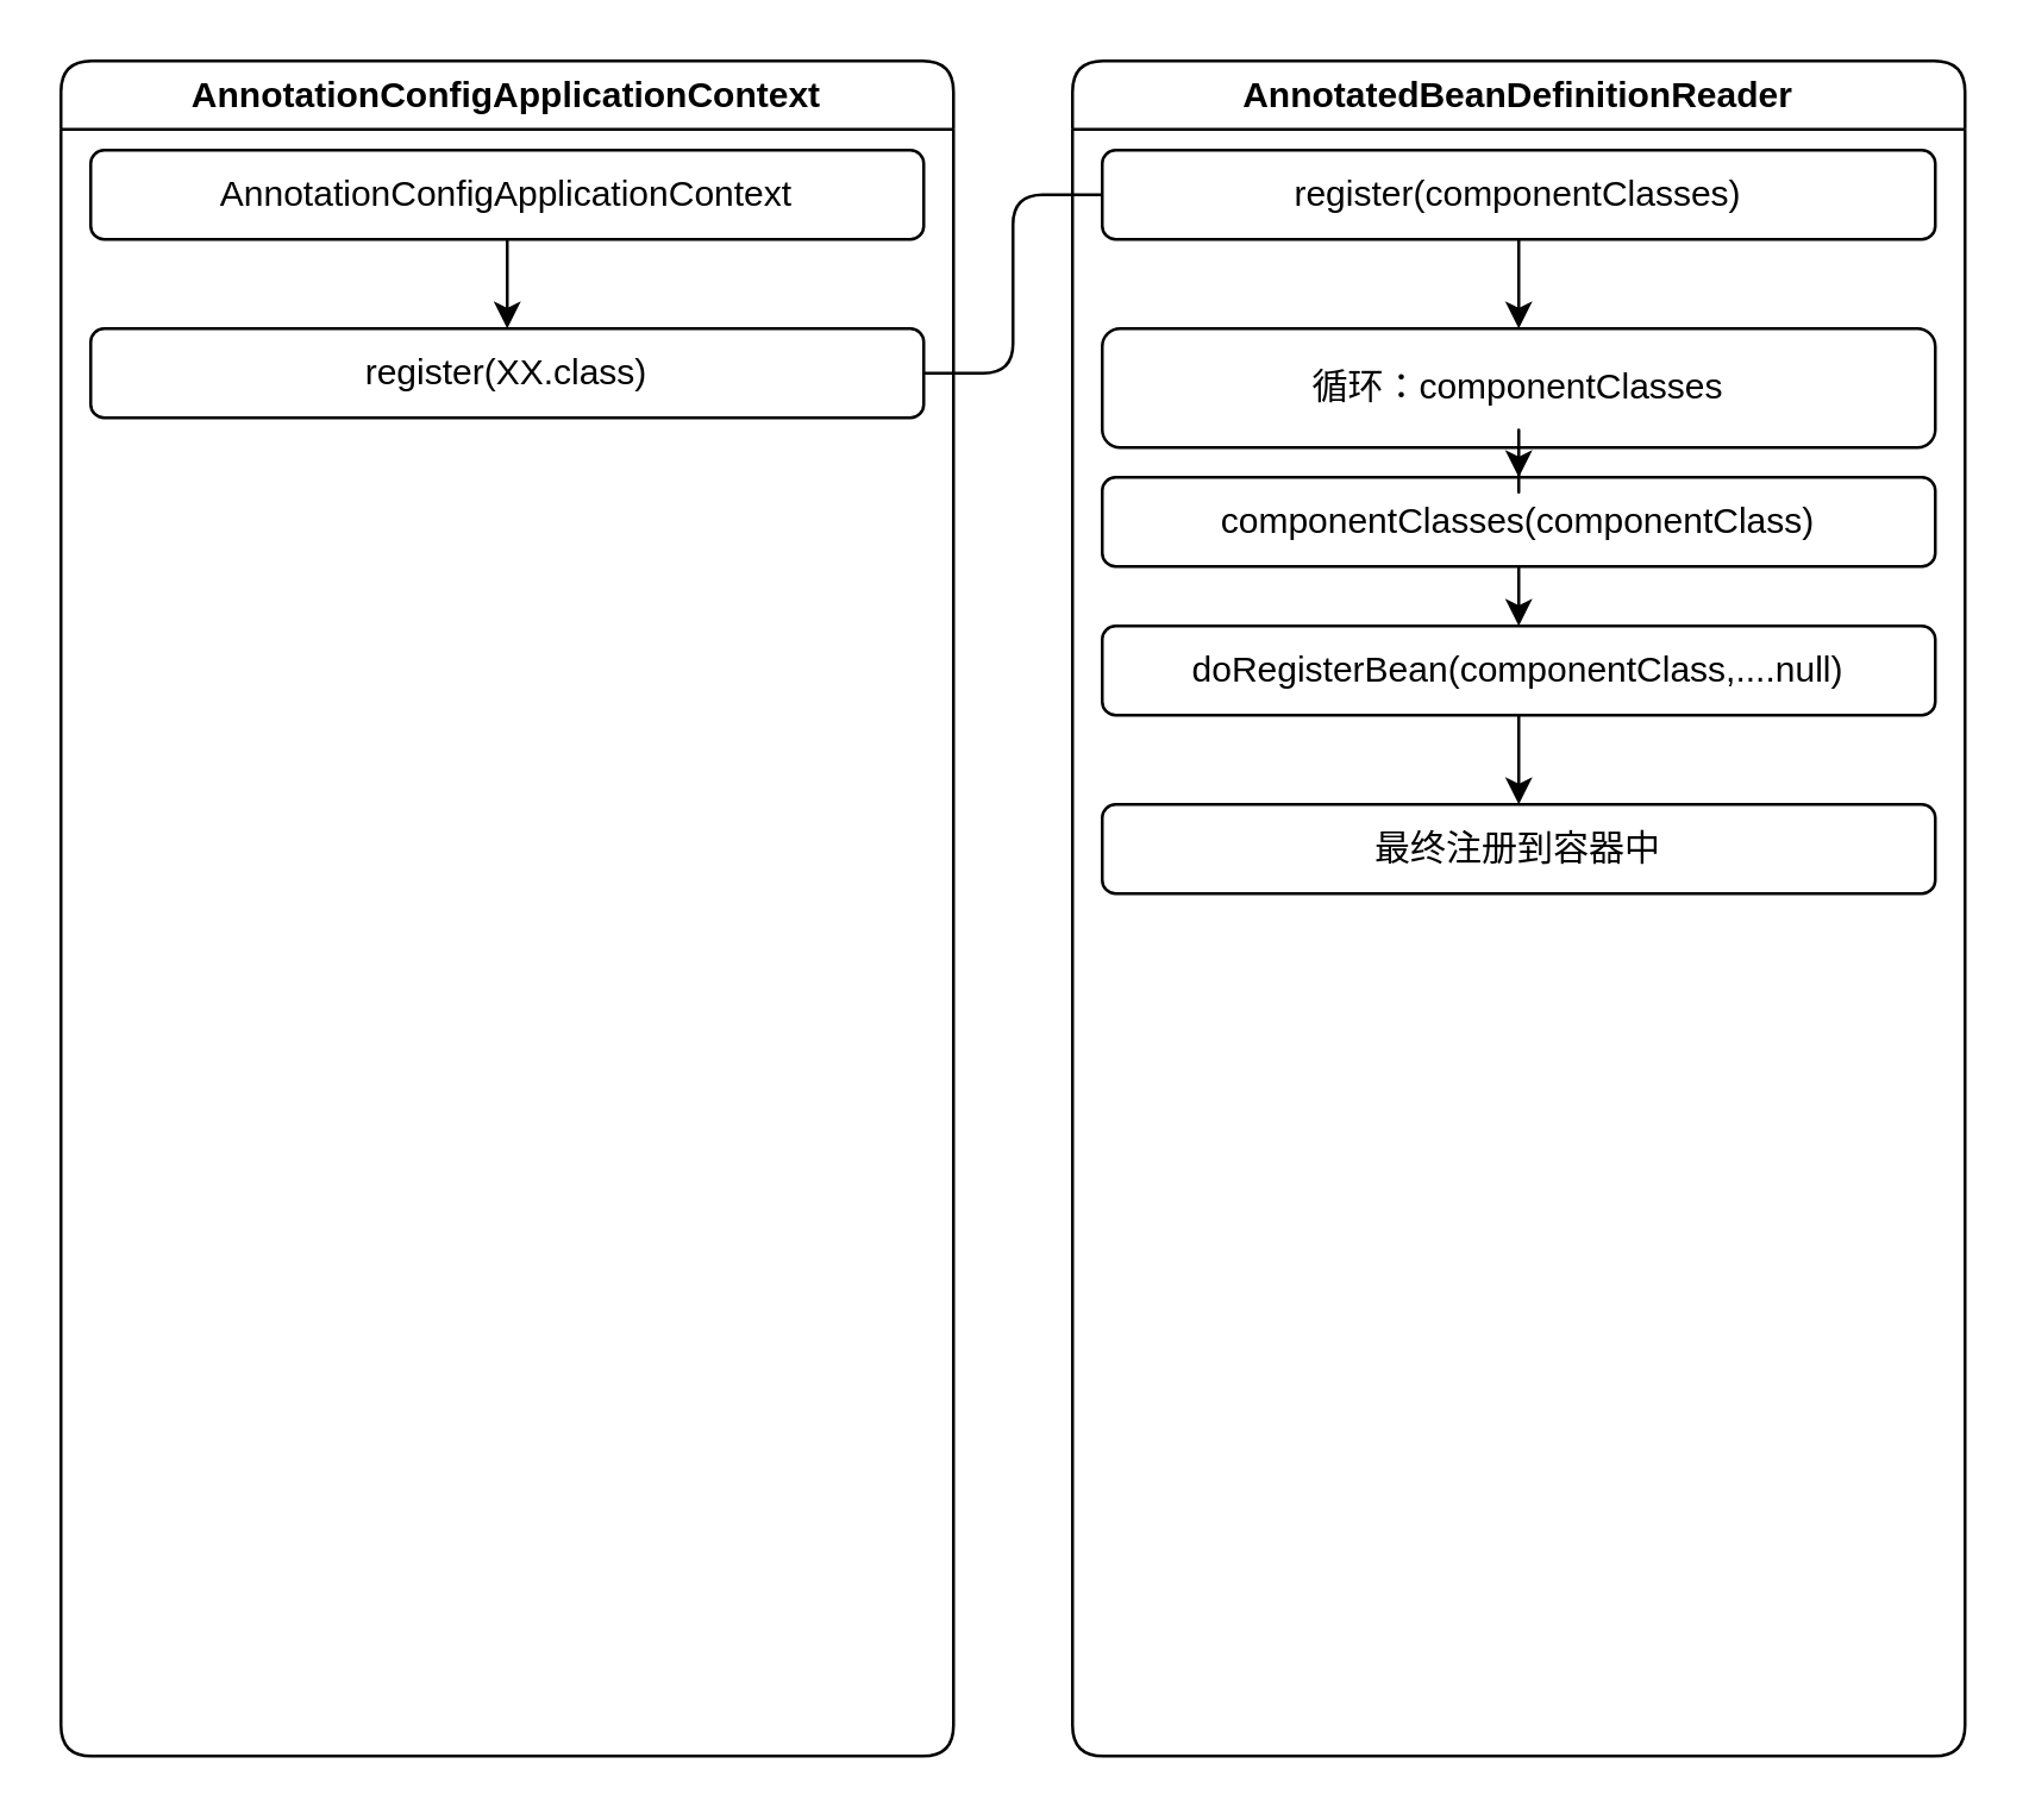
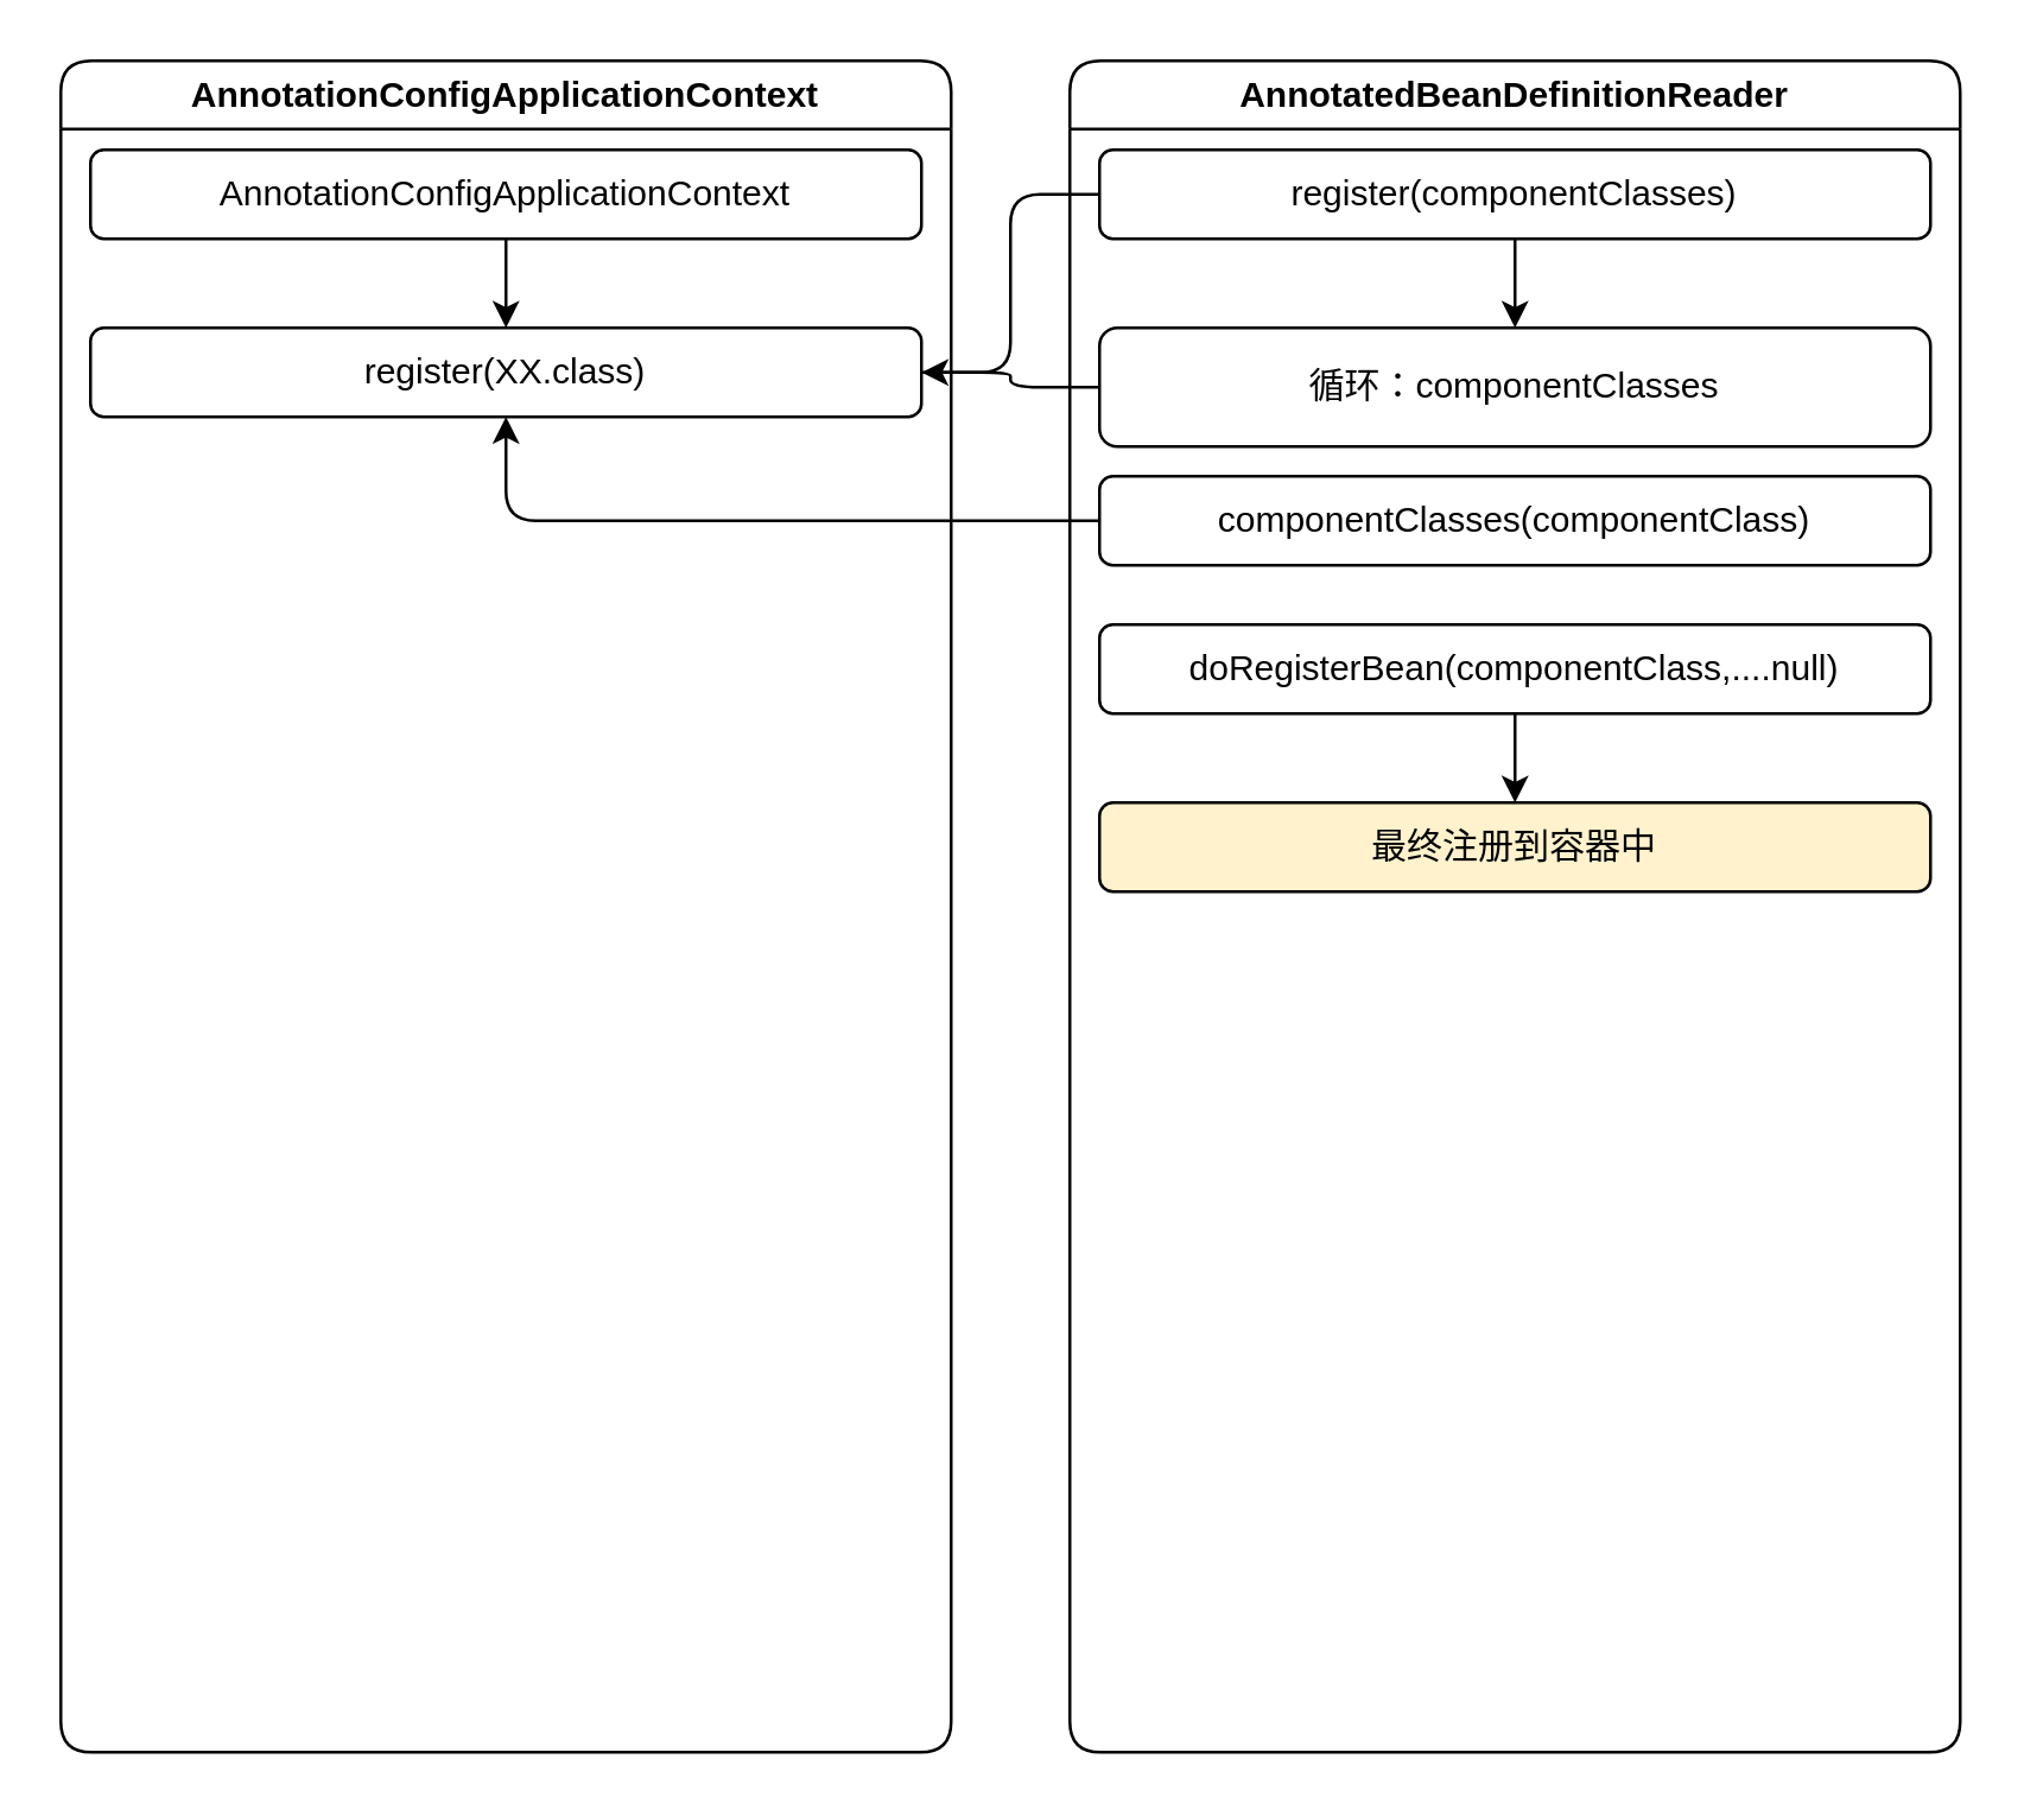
- <mxCell id="11" value="" style="edgeStyle=orthogonalEdgeStyle;orthogonalLoop=1;jettySize=auto;html=1;" edge="1" parent="6" source="8" target="10"><mxGeometry relative="1" as="geometry" /></mxCell>
+ <mxCell id="11" value="" style="edgeStyle=orthogonalEdgeStyle;orthogonalLoop=1;jettySize=auto;html=1;" edge="1" parent="6" source="8" target="4"><mxGeometry relative="1" as="geometry" /></mxCell>
- <mxCell id="13" value="" style="edgeStyle=orthogonalEdgeStyle;orthogonalLoop=1;jettySize=auto;html=1;" edge="1" parent="6" source="10" target="12"><mxGeometry relative="1" as="geometry" /></mxCell>
+ <mxCell id="13" value="" style="edgeStyle=orthogonalEdgeStyle;orthogonalLoop=1;jettySize=auto;html=1;" edge="1" parent="6" source="10" target="4"><mxGeometry relative="1" as="geometry" /></mxCell>
- <mxCell id="14" value="最终注册到容器中" style="whiteSpace=wrap;html=1;rounded=1;" vertex="1" parent="6"><mxGeometry x="10.0" y="250.0" width="280" height="30" as="geometry" /></mxCell>
+ <mxCell id="14" value="最终注册到容器中" style="whiteSpace=wrap;html=1;rounded=1;fillColor=#fff2cc;" vertex="1" parent="6"><mxGeometry x="10.0" y="250.0" width="280" height="30" as="geometry" /></mxCell>
